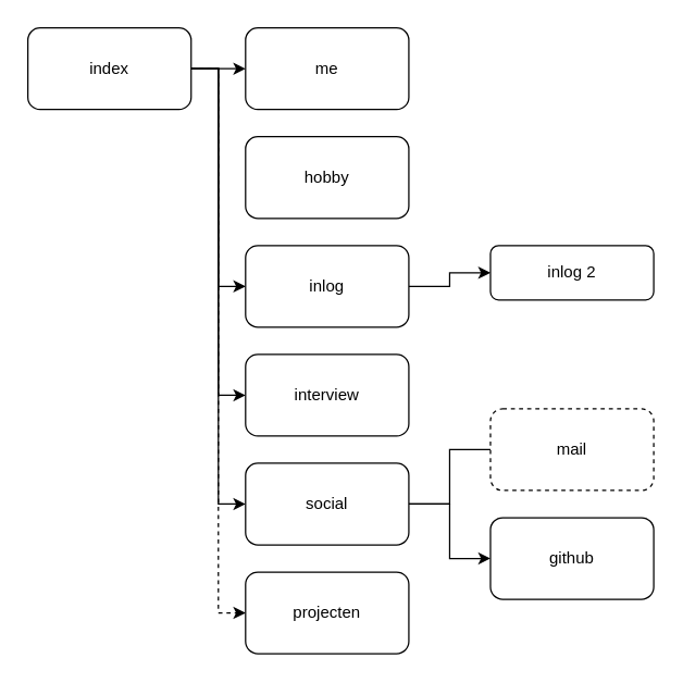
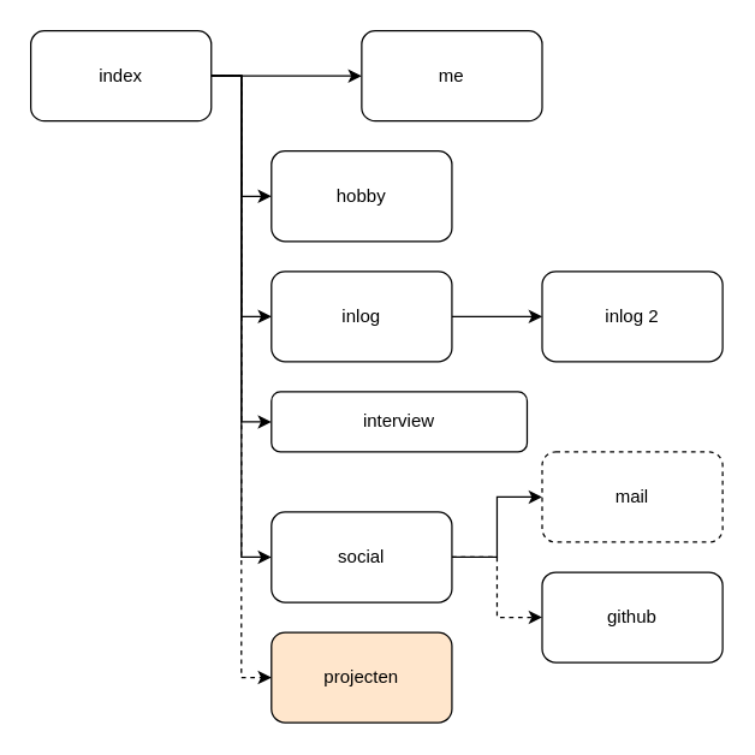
- <mxCell id="12" value="me" style="rounded=1;whiteSpace=wrap;html=1;" vertex="1" parent="1"><mxGeometry x="180" y="20" width="120" height="60" as="geometry" /></mxCell>
+ <mxCell id="12" value="me" style="rounded=1;whiteSpace=wrap;html=1;" vertex="1" parent="1"><mxGeometry x="240" y="20" width="120" height="60" as="geometry" /></mxCell>
+ <mxCell id="3" style="edgeStyle=orthogonalEdgeStyle;rounded=0;orthogonalLoop=1;jettySize=auto;html=1;exitX=1;exitY=0.5;exitDx=0;exitDy=0;entryX=0;entryY=0.5;entryDx=0;entryDy=0;" edge="1" parent="1" source="8" target="11"><mxGeometry relative="1" as="geometry" /></mxCell>
- <mxCell id="18" value="inlog 2" style="rounded=1;whiteSpace=wrap;html=1;" vertex="1" parent="1"><mxGeometry x="360" y="180" width="120" height="40" as="geometry" /></mxCell>
+ <mxCell id="18" value="inlog 2" style="rounded=1;whiteSpace=wrap;html=1;" vertex="1" parent="1"><mxGeometry x="360" y="180" width="120" height="60" as="geometry" /></mxCell>
- <mxCell id="13" value="interview" style="rounded=1;whiteSpace=wrap;html=1;" vertex="1" parent="1"><mxGeometry x="180" y="260" width="120" height="60" as="geometry" /></mxCell>
+ <mxCell id="13" value="interview" style="rounded=1;whiteSpace=wrap;html=1;" vertex="1" parent="1"><mxGeometry x="180" y="260" width="170" height="40" as="geometry" /></mxCell>
- <mxCell id="15" style="edgeStyle=orthogonalEdgeStyle;rounded=0;orthogonalLoop=1;jettySize=auto;html=1;exitX=1;exitY=0.5;exitDx=0;exitDy=0;entryX=0;entryY=0.5;entryDx=0;entryDy=0;endArrow=none;" edge="1" parent="1" source="16" target="19"><mxGeometry relative="1" as="geometry" /></mxCell>
+ <mxCell id="15" style="edgeStyle=orthogonalEdgeStyle;rounded=0;orthogonalLoop=1;jettySize=auto;html=1;exitX=1;exitY=0.5;exitDx=0;exitDy=0;entryX=0;entryY=0.5;entryDx=0;entryDy=0;" edge="1" parent="1" source="16" target="19"><mxGeometry relative="1" as="geometry" /></mxCell>
- <mxCell id="14" style="edgeStyle=orthogonalEdgeStyle;rounded=0;orthogonalLoop=1;jettySize=auto;html=1;exitX=1;exitY=0.5;exitDx=0;exitDy=0;entryX=0;entryY=0.5;entryDx=0;entryDy=0;" edge="1" parent="1" source="16" target="20"><mxGeometry relative="1" as="geometry" /></mxCell>
+ <mxCell id="14" style="edgeStyle=orthogonalEdgeStyle;rounded=0;orthogonalLoop=1;jettySize=auto;html=1;exitX=1;exitY=0.5;exitDx=0;exitDy=0;entryX=0;entryY=0.5;entryDx=0;entryDy=0;dashed=1;" edge="1" parent="1" source="16" target="20"><mxGeometry relative="1" as="geometry" /></mxCell>
- <mxCell id="17" value="projecten" style="rounded=1;whiteSpace=wrap;html=1;" vertex="1" parent="1"><mxGeometry x="180" y="420" width="120" height="60" as="geometry" /></mxCell>
+ <mxCell id="17" value="projecten" style="rounded=1;whiteSpace=wrap;html=1;fillColor=#ffe6cc;" vertex="1" parent="1"><mxGeometry x="180" y="420" width="120" height="60" as="geometry" /></mxCell>
